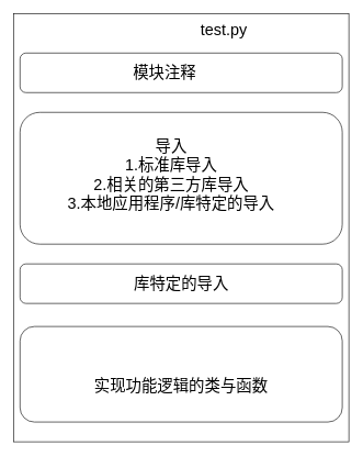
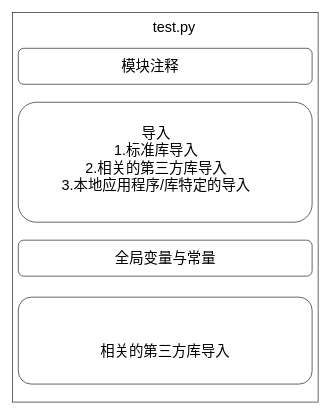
- <mxCell id="3" value="&lt;font style=&quot;font-size: 24px;&quot;&gt;test.py&lt;/font&gt;" style="text;html=1;align=center;verticalAlign=middle;whiteSpace=wrap;rounded=0;" vertex="1" parent="1"><mxGeometry x="310" y="30" width="60" height="30" as="geometry" /></mxCell>
+ <mxCell id="3" value="&lt;font style=&quot;font-size: 24px;&quot;&gt;test.py&lt;/font&gt;" style="text;html=1;align=center;verticalAlign=middle;whiteSpace=wrap;rounded=0;" vertex="1" parent="1"><mxGeometry x="260" y="30" width="60" height="30" as="geometry" /></mxCell>
- <mxCell id="9" value="&lt;span style=&quot;font-size: 24px;&quot;&gt;库特定的导入&lt;/span&gt;" style="text;html=1;align=center;verticalAlign=middle;whiteSpace=wrap;rounded=0;" vertex="1" parent="1"><mxGeometry x="177.5" y="415" width="195" height="30" as="geometry" /></mxCell>
+ <mxCell id="9" value="&lt;span style=&quot;font-size: 24px;&quot;&gt;全局变量与常量&lt;/span&gt;" style="text;html=1;align=center;verticalAlign=middle;whiteSpace=wrap;rounded=0;" vertex="1" parent="1"><mxGeometry x="177.5" y="415" width="195" height="30" as="geometry" /></mxCell>
- <mxCell id="11" value="&lt;span style=&quot;font-size: 24px;&quot;&gt;实现功能逻辑的类与函数&lt;/span&gt;" style="text;html=1;align=center;verticalAlign=middle;whiteSpace=wrap;rounded=0;" vertex="1" parent="1"><mxGeometry x="100" y="570" width="350" height="30" as="geometry" /></mxCell>
+ <mxCell id="11" value="&lt;span style=&quot;font-size: 24px;&quot;&gt;相关的第三方库导入&lt;/span&gt;" style="text;html=1;align=center;verticalAlign=middle;whiteSpace=wrap;rounded=0;" vertex="1" parent="1"><mxGeometry x="100" y="570" width="350" height="30" as="geometry" /></mxCell>
